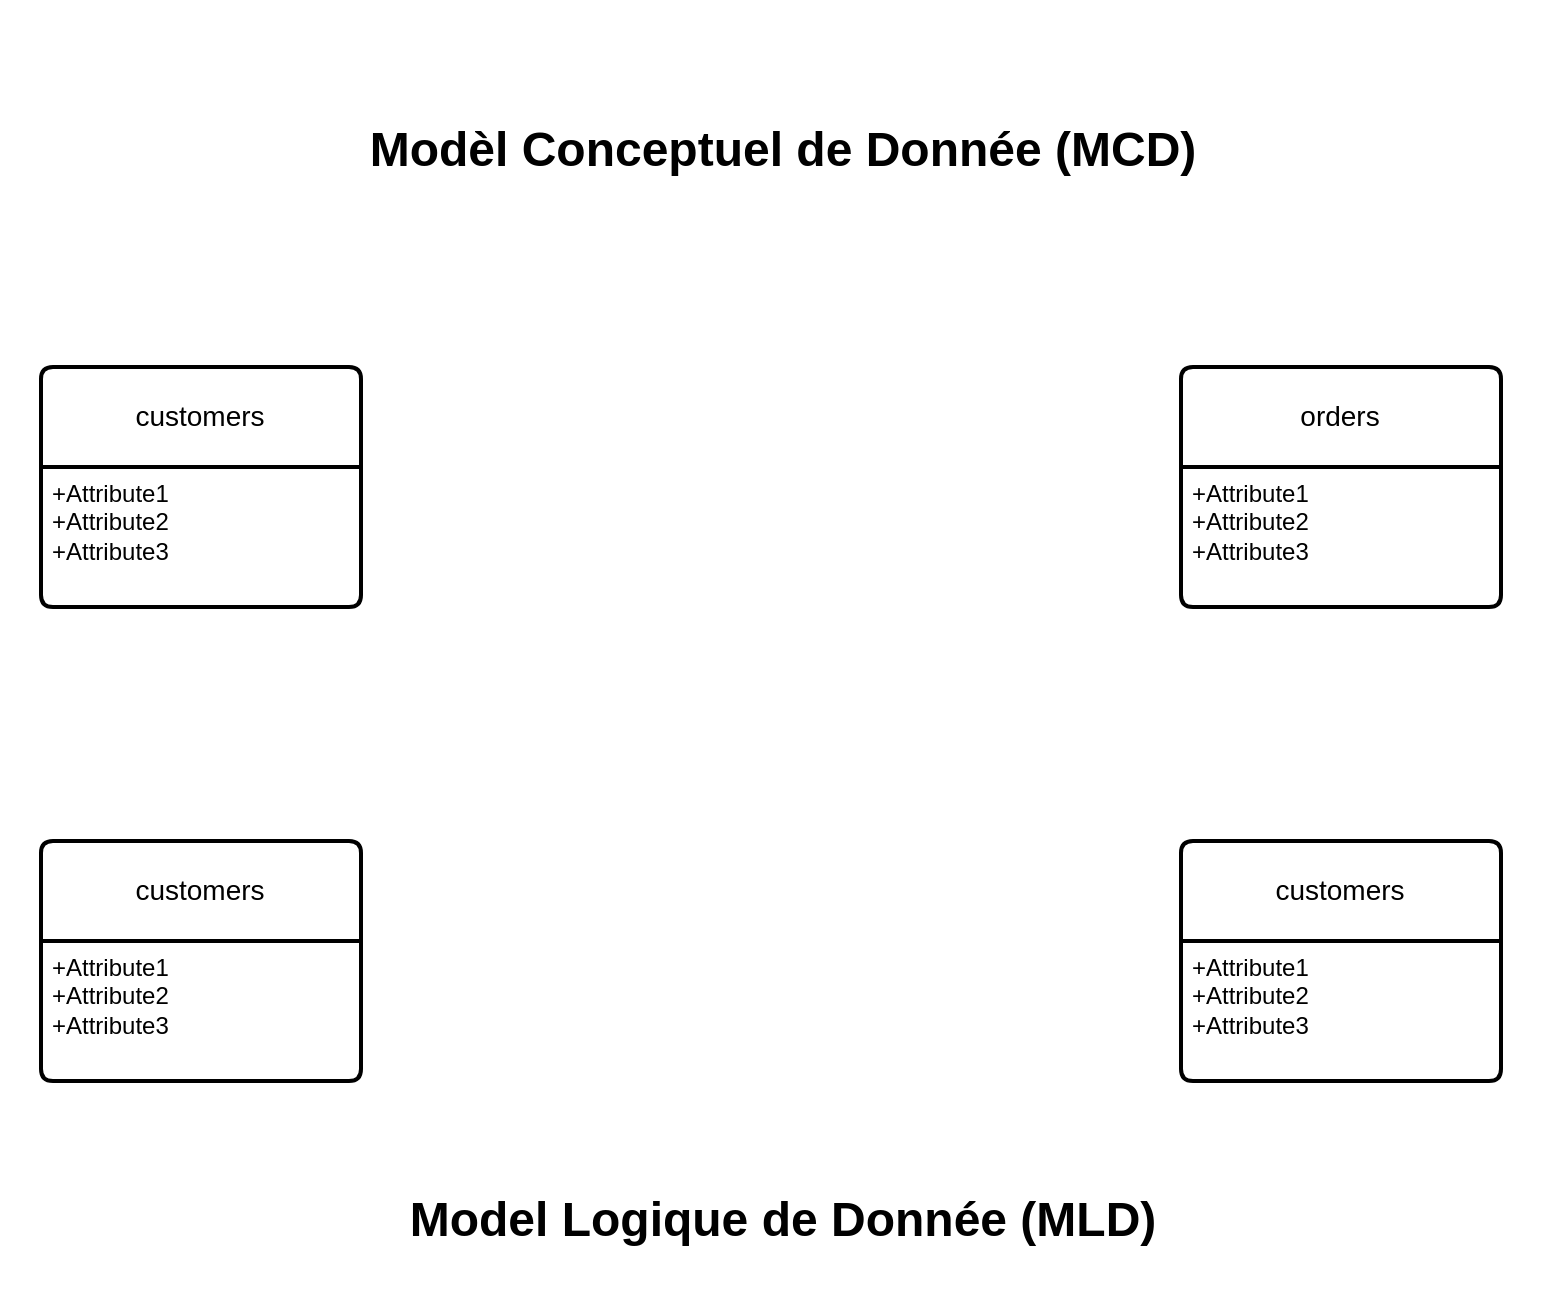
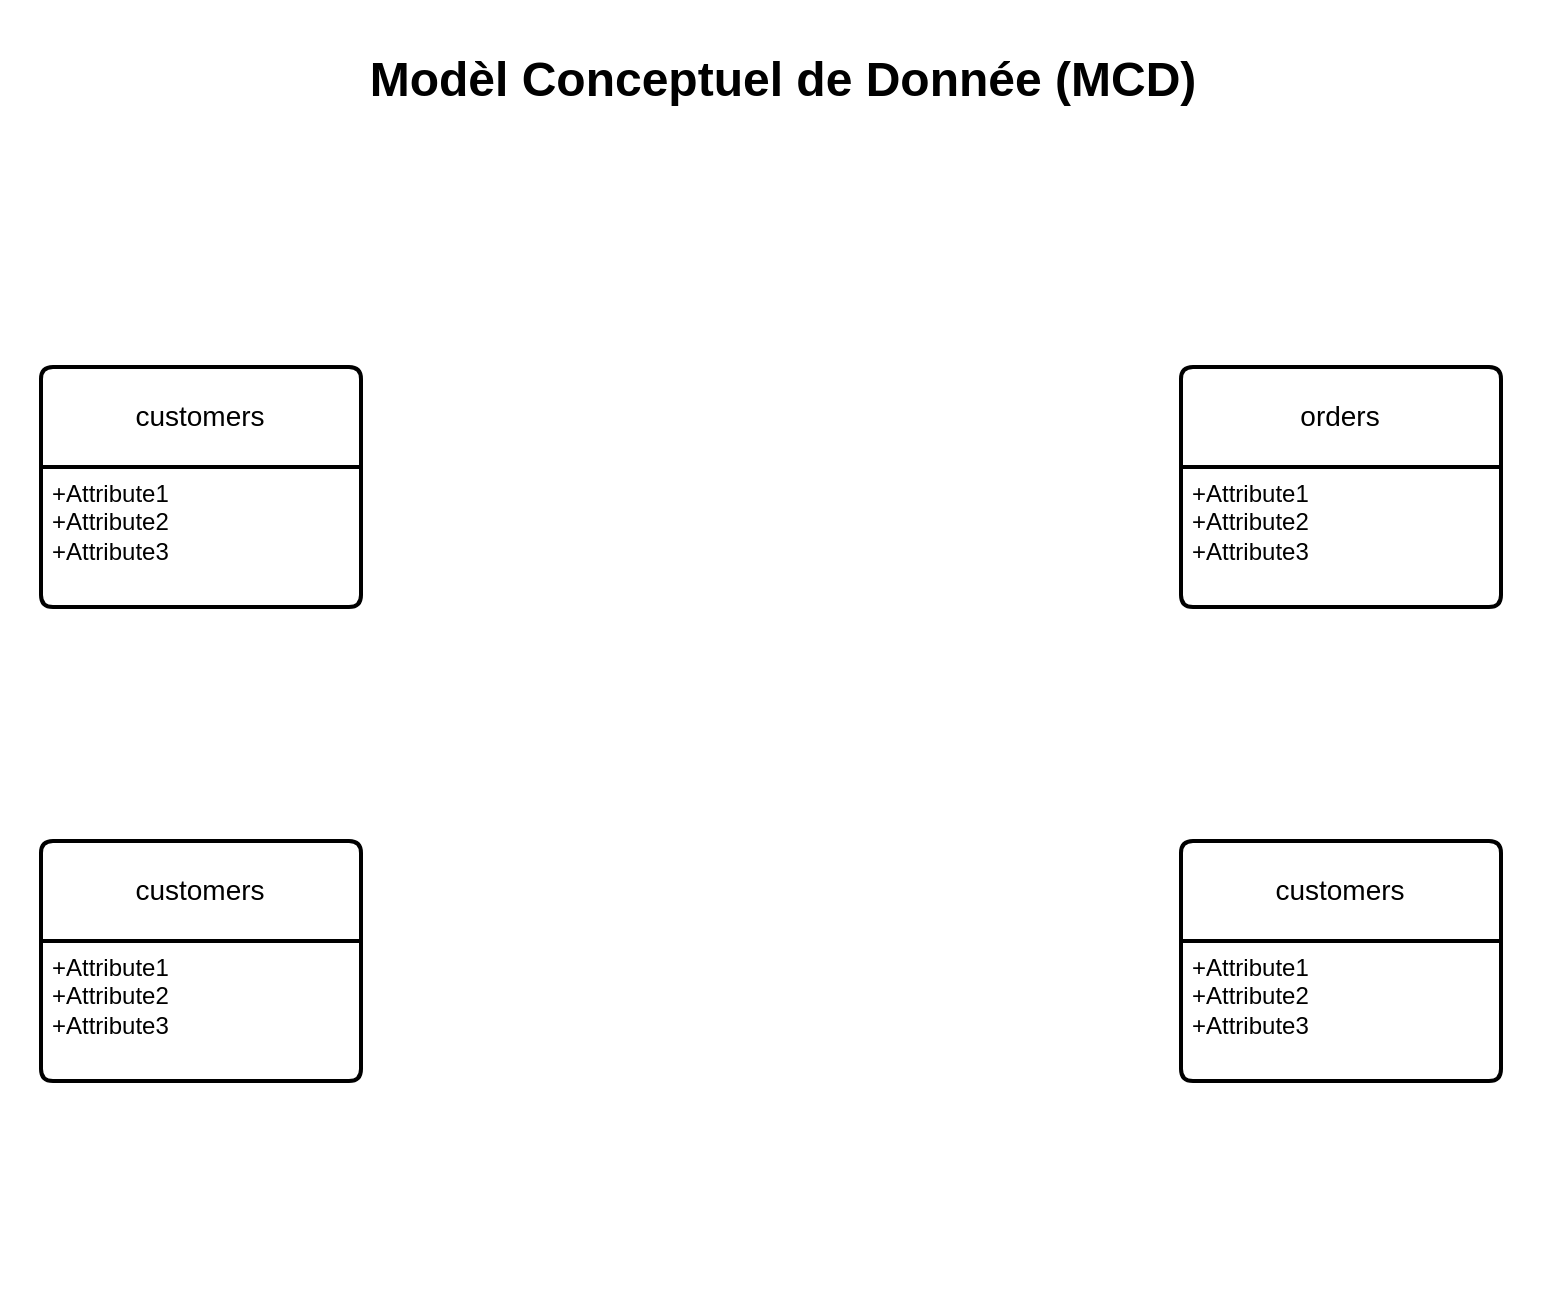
- <mxCell id="4" value="Modèl Conceptuel de Donnée (MCD)" style="text;strokeColor=none;fillColor=none;html=1;fontSize=24;fontStyle=1;verticalAlign=middle;align=center;" vertex="1" parent="1"><mxGeometry x="150" y="55" width="481" height="40" as="geometry" /></mxCell>
+ <mxCell id="4" value="Modèl Conceptuel de Donnée (MCD)" style="text;strokeColor=none;fillColor=none;html=1;fontSize=24;fontStyle=1;verticalAlign=middle;align=center;" vertex="1" parent="1"><mxGeometry x="150" y="20" width="481" height="40" as="geometry" /></mxCell>
- <mxCell id="11" value="Model Logique de Donnée (MLD)" style="text;strokeColor=none;fillColor=none;html=1;fontSize=24;fontStyle=1;verticalAlign=middle;align=center;" vertex="1" parent="1"><mxGeometry x="187.5" y="590" width="406" height="40" as="geometry" /></mxCell>
